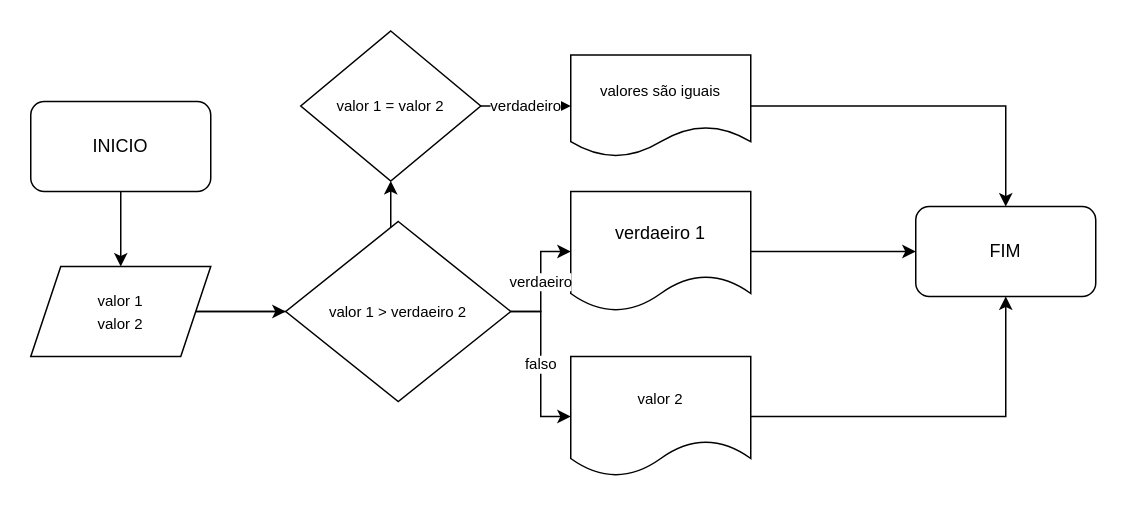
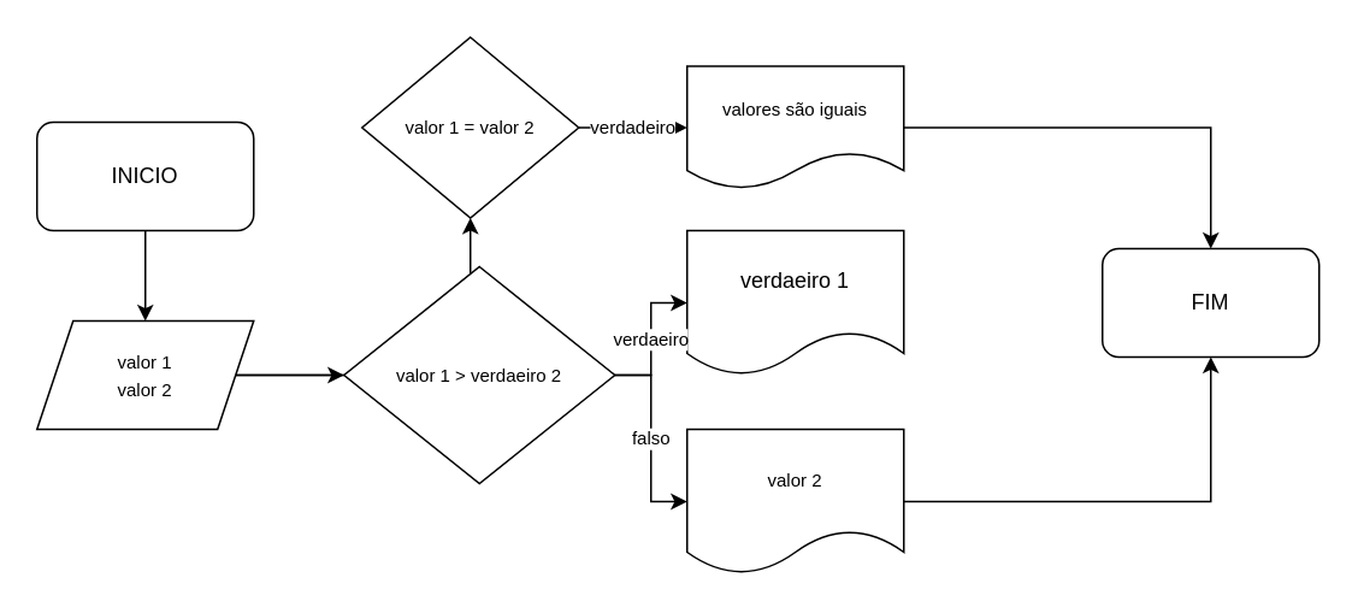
- <mxCell id="7" value="" style="edgeStyle=orthogonalEdgeStyle;rounded=0;orthogonalLoop=1;jettySize=auto;html=1;fontSize=10;" edge="1" parent="1" source="8" target="9"><mxGeometry relative="1" as="geometry" /></mxCell>
